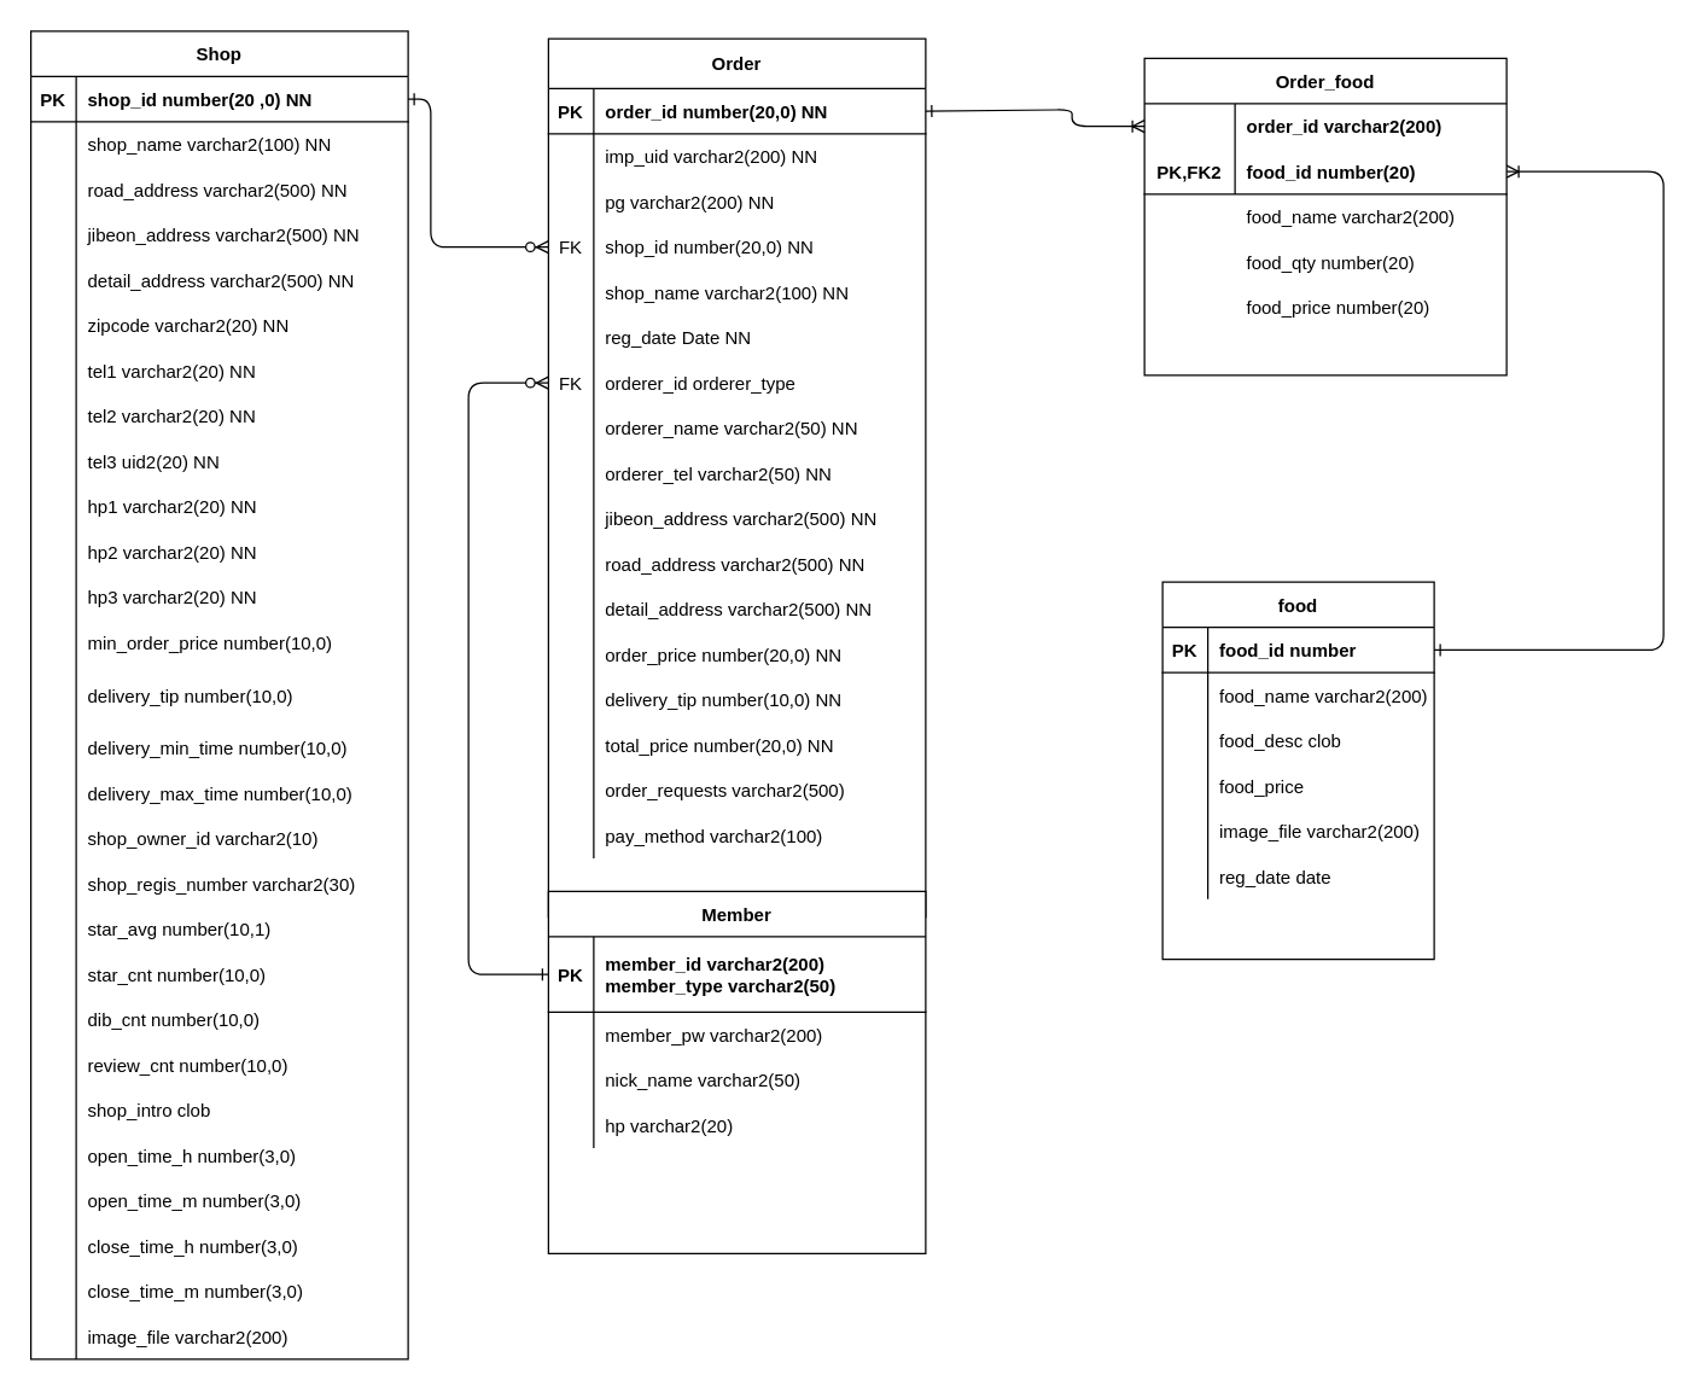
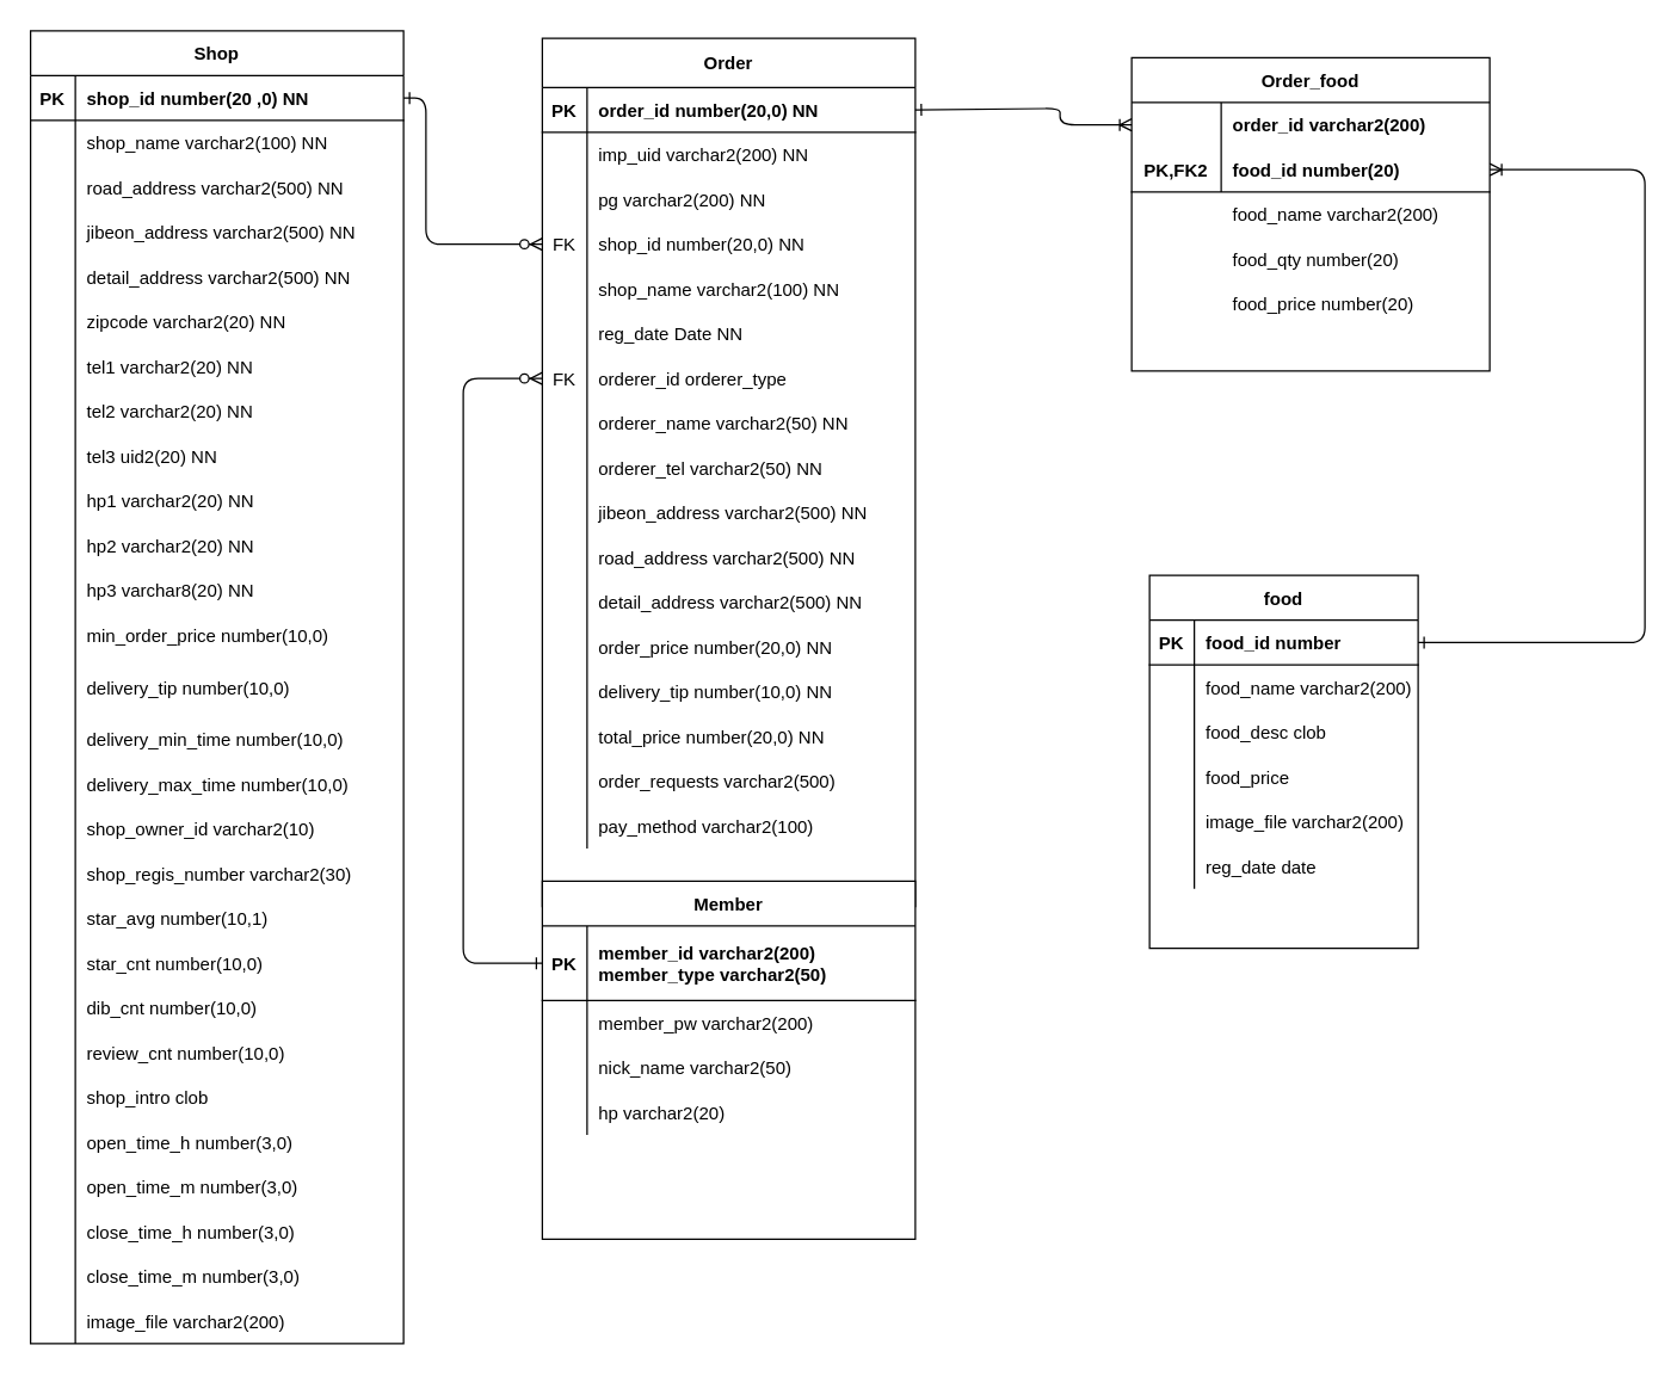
- <mxCell id="59" value="hp3 varchar2(20) NN" style="shape=partialRectangle;overflow=hidden;connectable=0;fillColor=none;top=0;left=0;bottom=0;right=0;align=left;spacingLeft=6;" parent="57" vertex="1"><mxGeometry x="30" width="220" height="30" as="geometry" /></mxCell>
+ <mxCell id="59" value="hp3 varchar8(20) NN" style="shape=partialRectangle;overflow=hidden;connectable=0;fillColor=none;top=0;left=0;bottom=0;right=0;align=left;spacingLeft=6;" parent="57" vertex="1"><mxGeometry x="30" width="220" height="30" as="geometry" /></mxCell>
